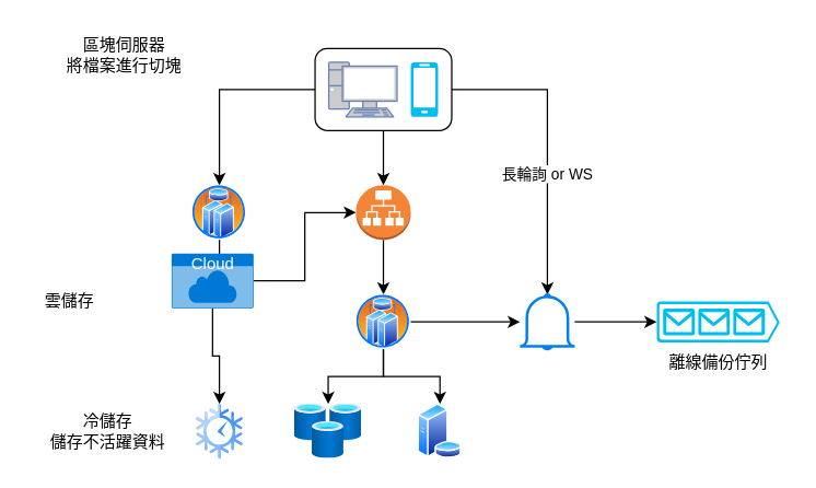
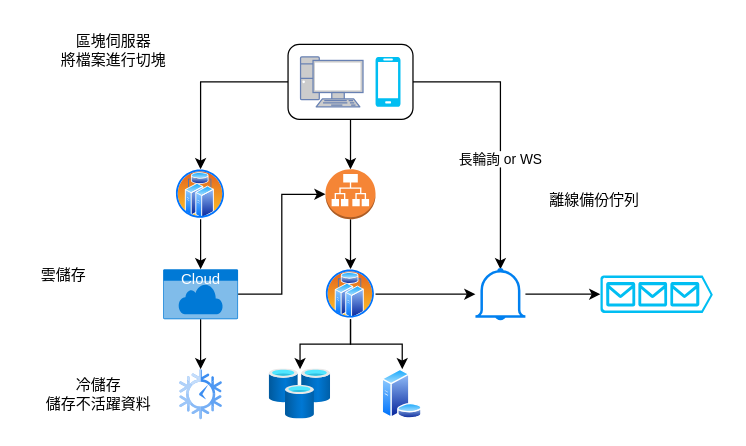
- <mxCell id="15" value="Cloud" style="html=1;strokeColor=none;fillColor=#0079D6;labelPosition=center;verticalLabelPosition=middle;verticalAlign=top;align=center;fontSize=12;outlineConnect=0;spacingTop=-6;fontColor=#FFFFFF;sketch=0;shape=mxgraph.sitemap.cloud;" vertex="1" parent="1"><mxGeometry x="125" y="185" width="60" height="40" as="geometry" /></mxCell>
+ <mxCell id="15" value="Cloud" style="html=1;strokeColor=none;fillColor=#0079D6;labelPosition=center;verticalLabelPosition=middle;verticalAlign=top;align=center;fontSize=12;outlineConnect=0;spacingTop=-6;fontColor=#FFFFFF;sketch=0;shape=mxgraph.sitemap.cloud;" vertex="1" parent="1"><mxGeometry x="130" y="215" width="60" height="40" as="geometry" /></mxCell>
- <mxCell id="29" value="離線備份佇列" style="text;html=1;align=center;verticalAlign=middle;resizable=0;points=[];autosize=1;strokeColor=none;fillColor=none;" vertex="1" parent="1"><mxGeometry x="475" y="250" width="100" height="30" as="geometry" /></mxCell>
+ <mxCell id="29" value="離線備份佇列" style="text;html=1;align=center;verticalAlign=middle;resizable=0;points=[];autosize=1;strokeColor=none;fillColor=none;" vertex="1" parent="1"><mxGeometry x="425" y="145" width="100" height="30" as="geometry" /></mxCell>
